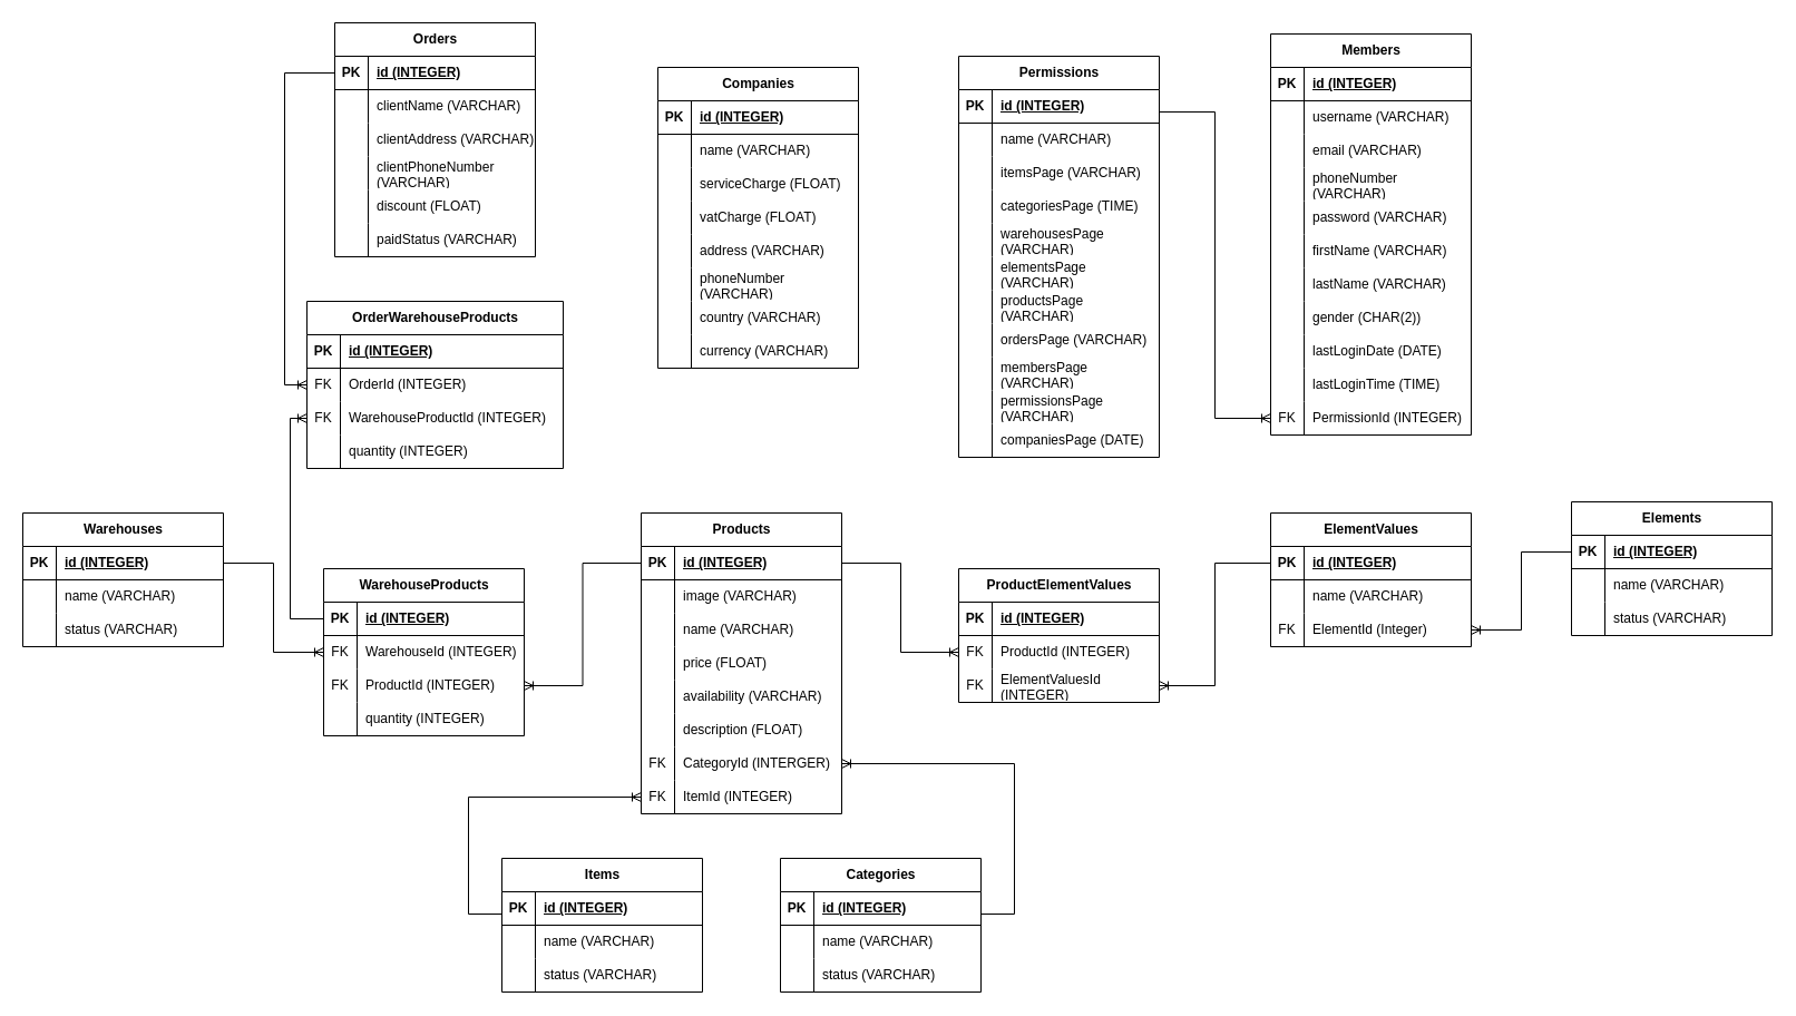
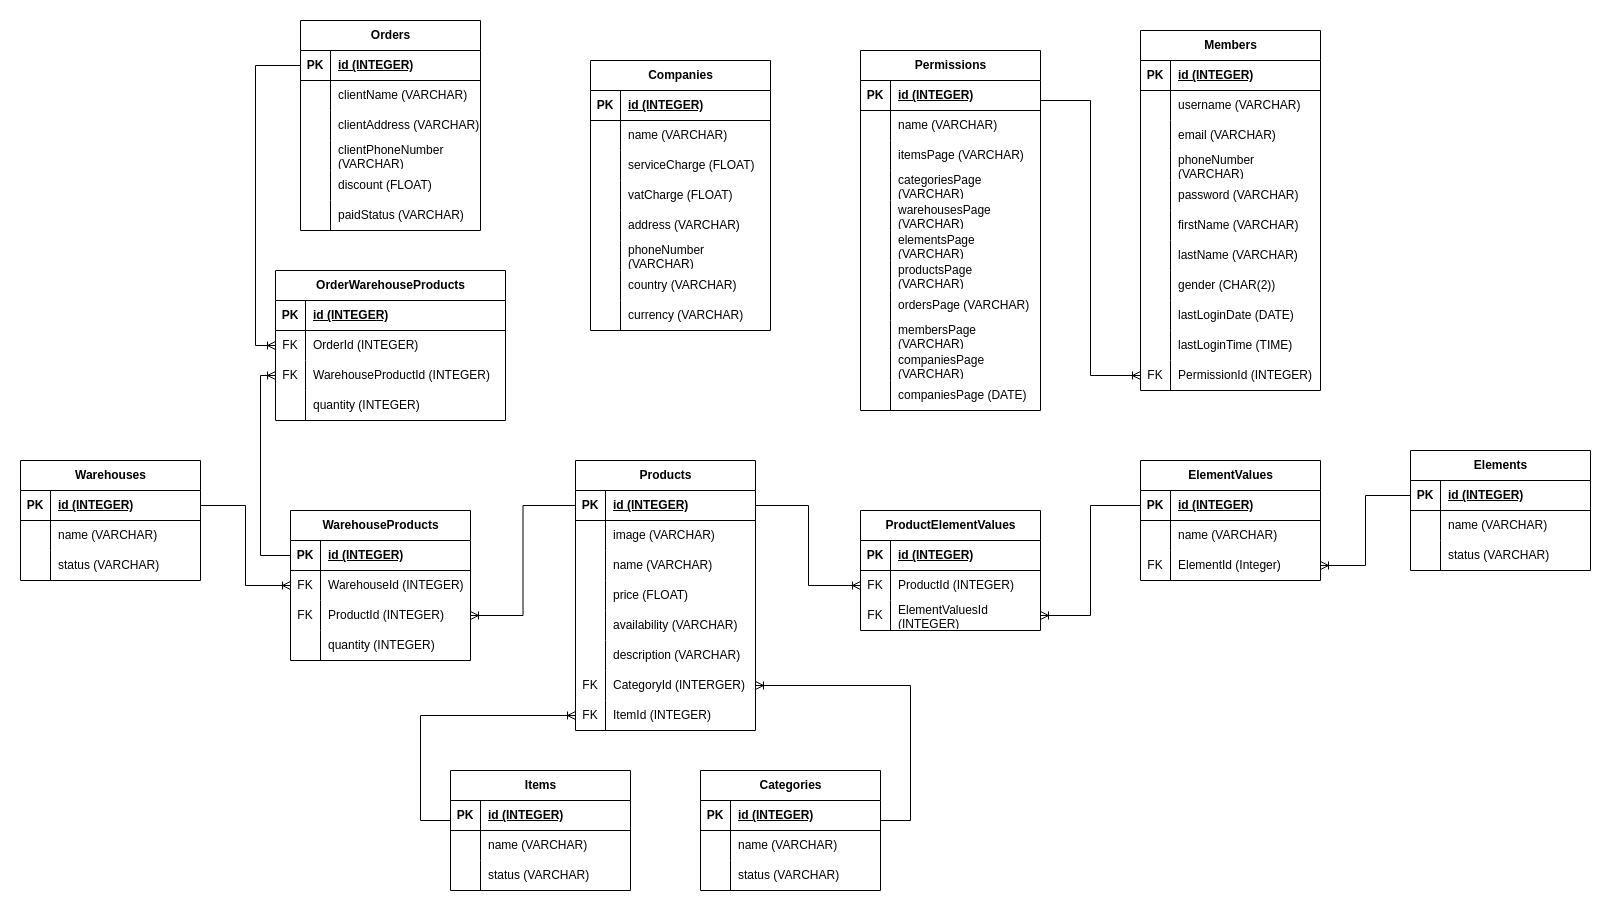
- <mxCell id="178" value="categoriesPage (TIME)" style="shape=partialRectangle;connectable=0;fillColor=none;top=0;left=0;bottom=0;right=0;align=left;spacingLeft=6;overflow=hidden;whiteSpace=wrap;html=1;" parent="176" vertex="1"><mxGeometry x="30" width="150" height="30" as="geometry"><mxRectangle width="150" height="30" as="alternateBounds" /></mxGeometry></mxCell>
+ <mxCell id="178" value="categoriesPage (VARCHAR)" style="shape=partialRectangle;connectable=0;fillColor=none;top=0;left=0;bottom=0;right=0;align=left;spacingLeft=6;overflow=hidden;whiteSpace=wrap;html=1;" parent="176" vertex="1"><mxGeometry x="30" width="150" height="30" as="geometry"><mxRectangle width="150" height="30" as="alternateBounds" /></mxGeometry></mxCell>
- <mxCell id="196" value="permissionsPage (VARCHAR)" style="shape=partialRectangle;connectable=0;fillColor=none;top=0;left=0;bottom=0;right=0;align=left;spacingLeft=6;overflow=hidden;whiteSpace=wrap;html=1;" parent="194" vertex="1"><mxGeometry x="30" width="150" height="30" as="geometry"><mxRectangle width="150" height="30" as="alternateBounds" /></mxGeometry></mxCell>
+ <mxCell id="196" value="companiesPage (VARCHAR)" style="shape=partialRectangle;connectable=0;fillColor=none;top=0;left=0;bottom=0;right=0;align=left;spacingLeft=6;overflow=hidden;whiteSpace=wrap;html=1;" parent="194" vertex="1"><mxGeometry x="30" width="150" height="30" as="geometry"><mxRectangle width="150" height="30" as="alternateBounds" /></mxGeometry></mxCell>
- <mxCell id="50" value="description (FLOAT)" style="shape=partialRectangle;connectable=0;fillColor=none;top=0;left=0;bottom=0;right=0;align=left;spacingLeft=6;overflow=hidden;whiteSpace=wrap;html=1;" parent="48" vertex="1"><mxGeometry x="30" width="150" height="30" as="geometry"><mxRectangle width="150" height="30" as="alternateBounds" /></mxGeometry></mxCell>
+ <mxCell id="50" value="description (VARCHAR)" style="shape=partialRectangle;connectable=0;fillColor=none;top=0;left=0;bottom=0;right=0;align=left;spacingLeft=6;overflow=hidden;whiteSpace=wrap;html=1;" parent="48" vertex="1"><mxGeometry x="30" width="150" height="30" as="geometry"><mxRectangle width="150" height="30" as="alternateBounds" /></mxGeometry></mxCell>
